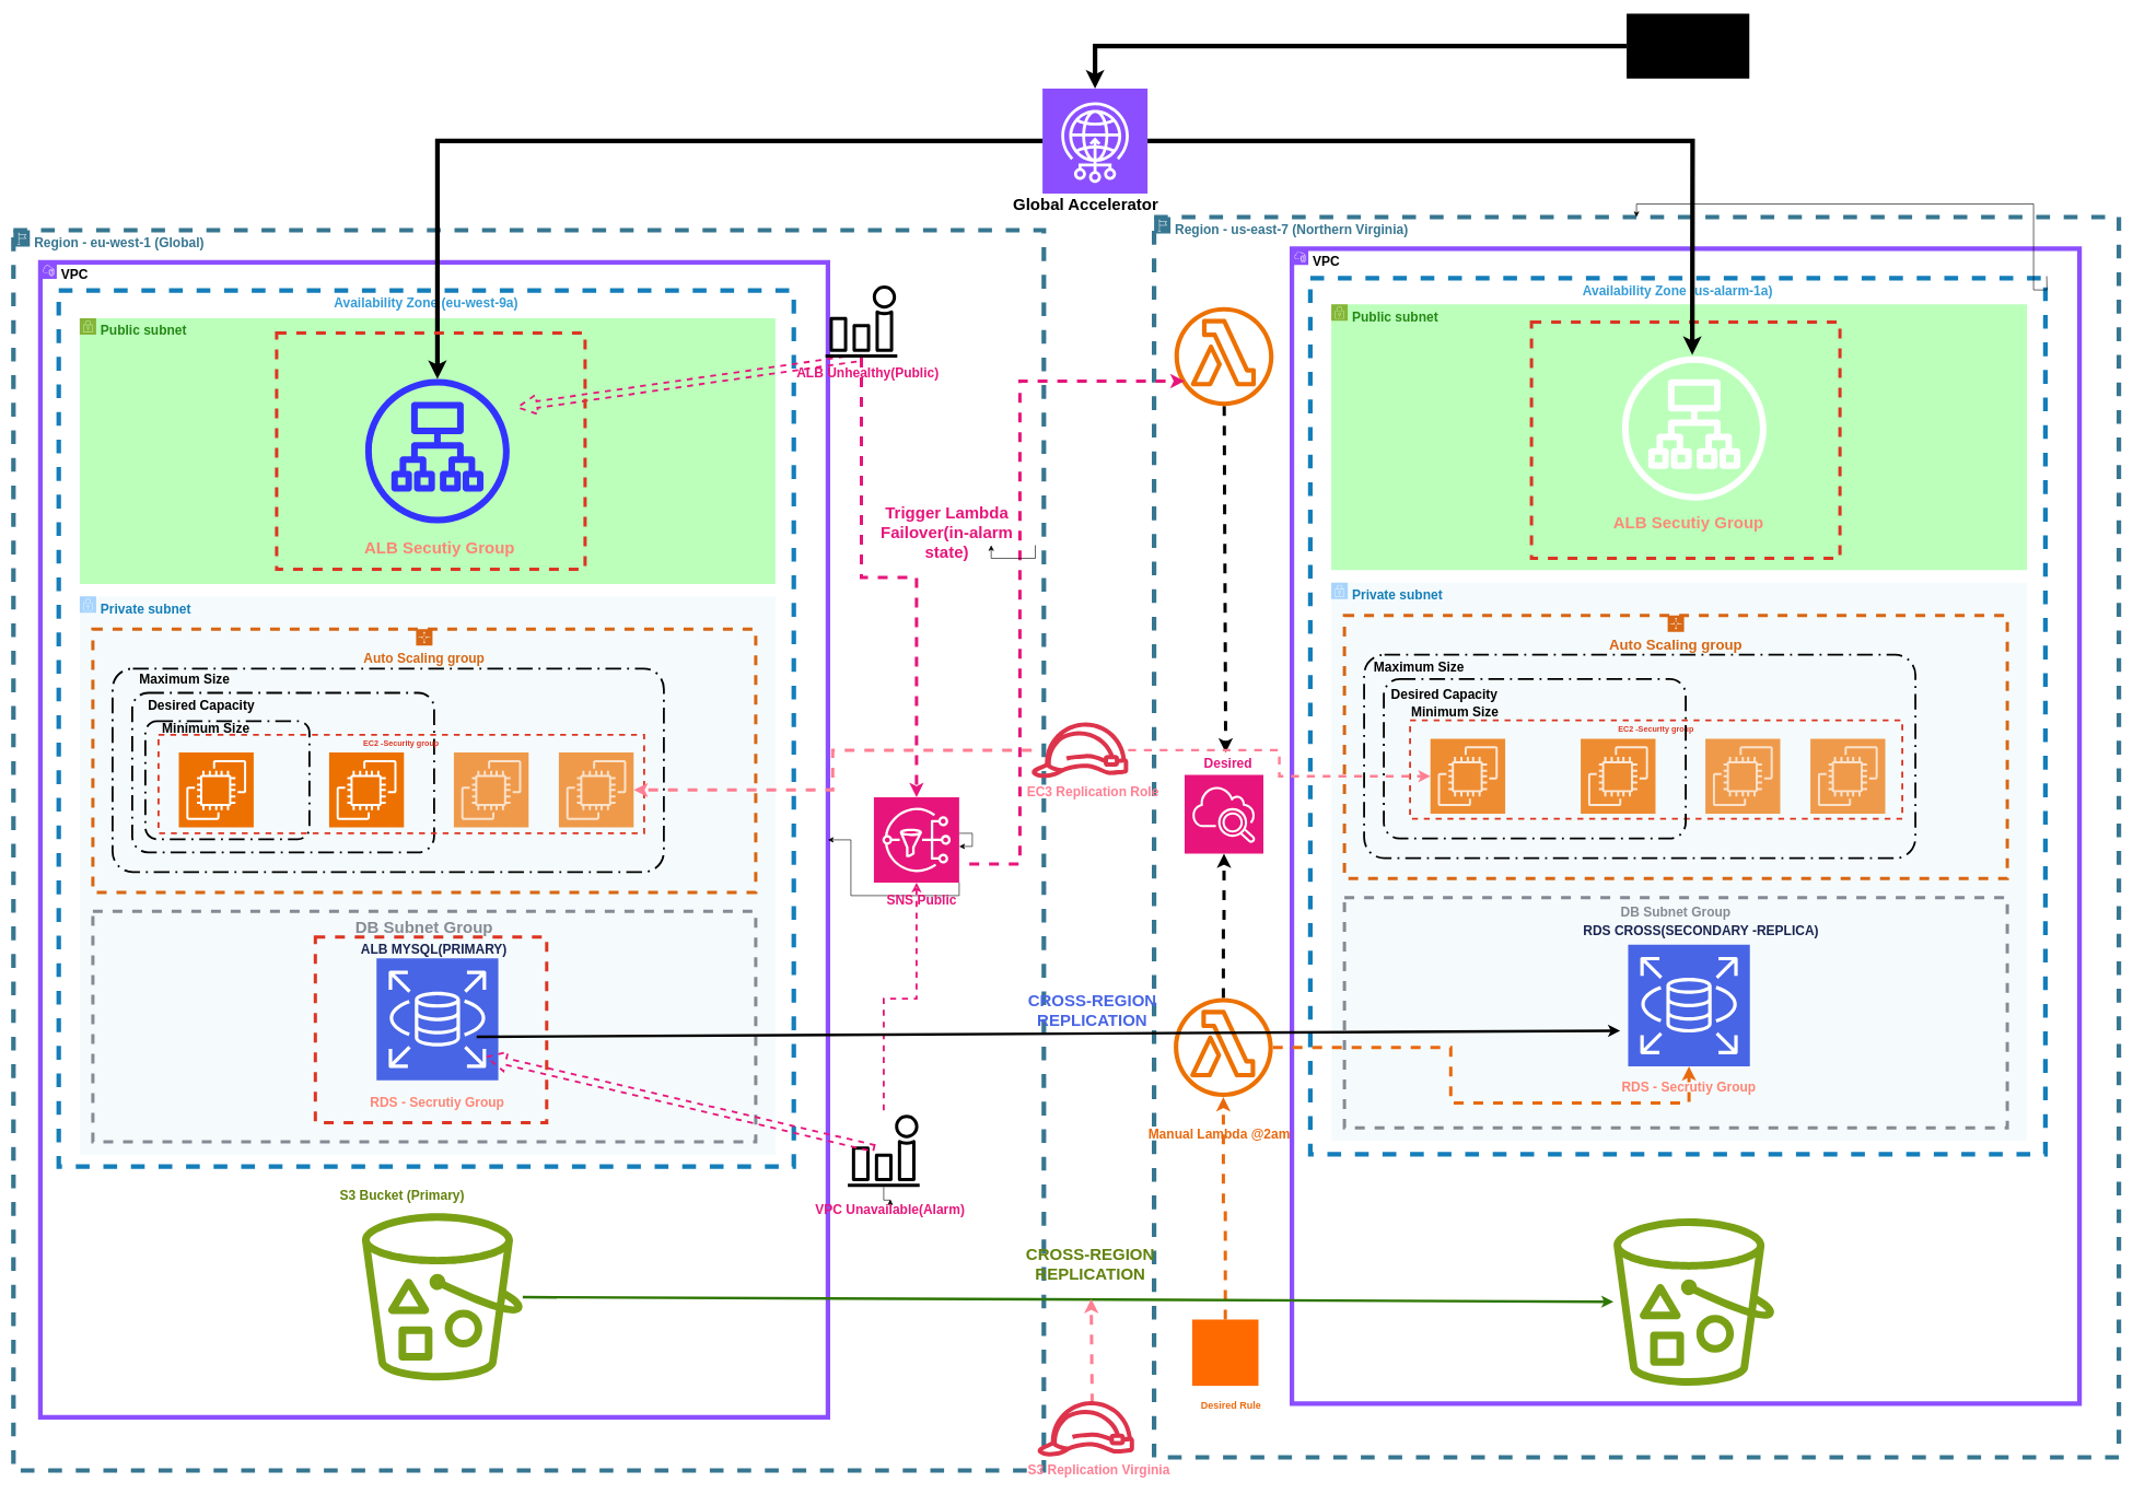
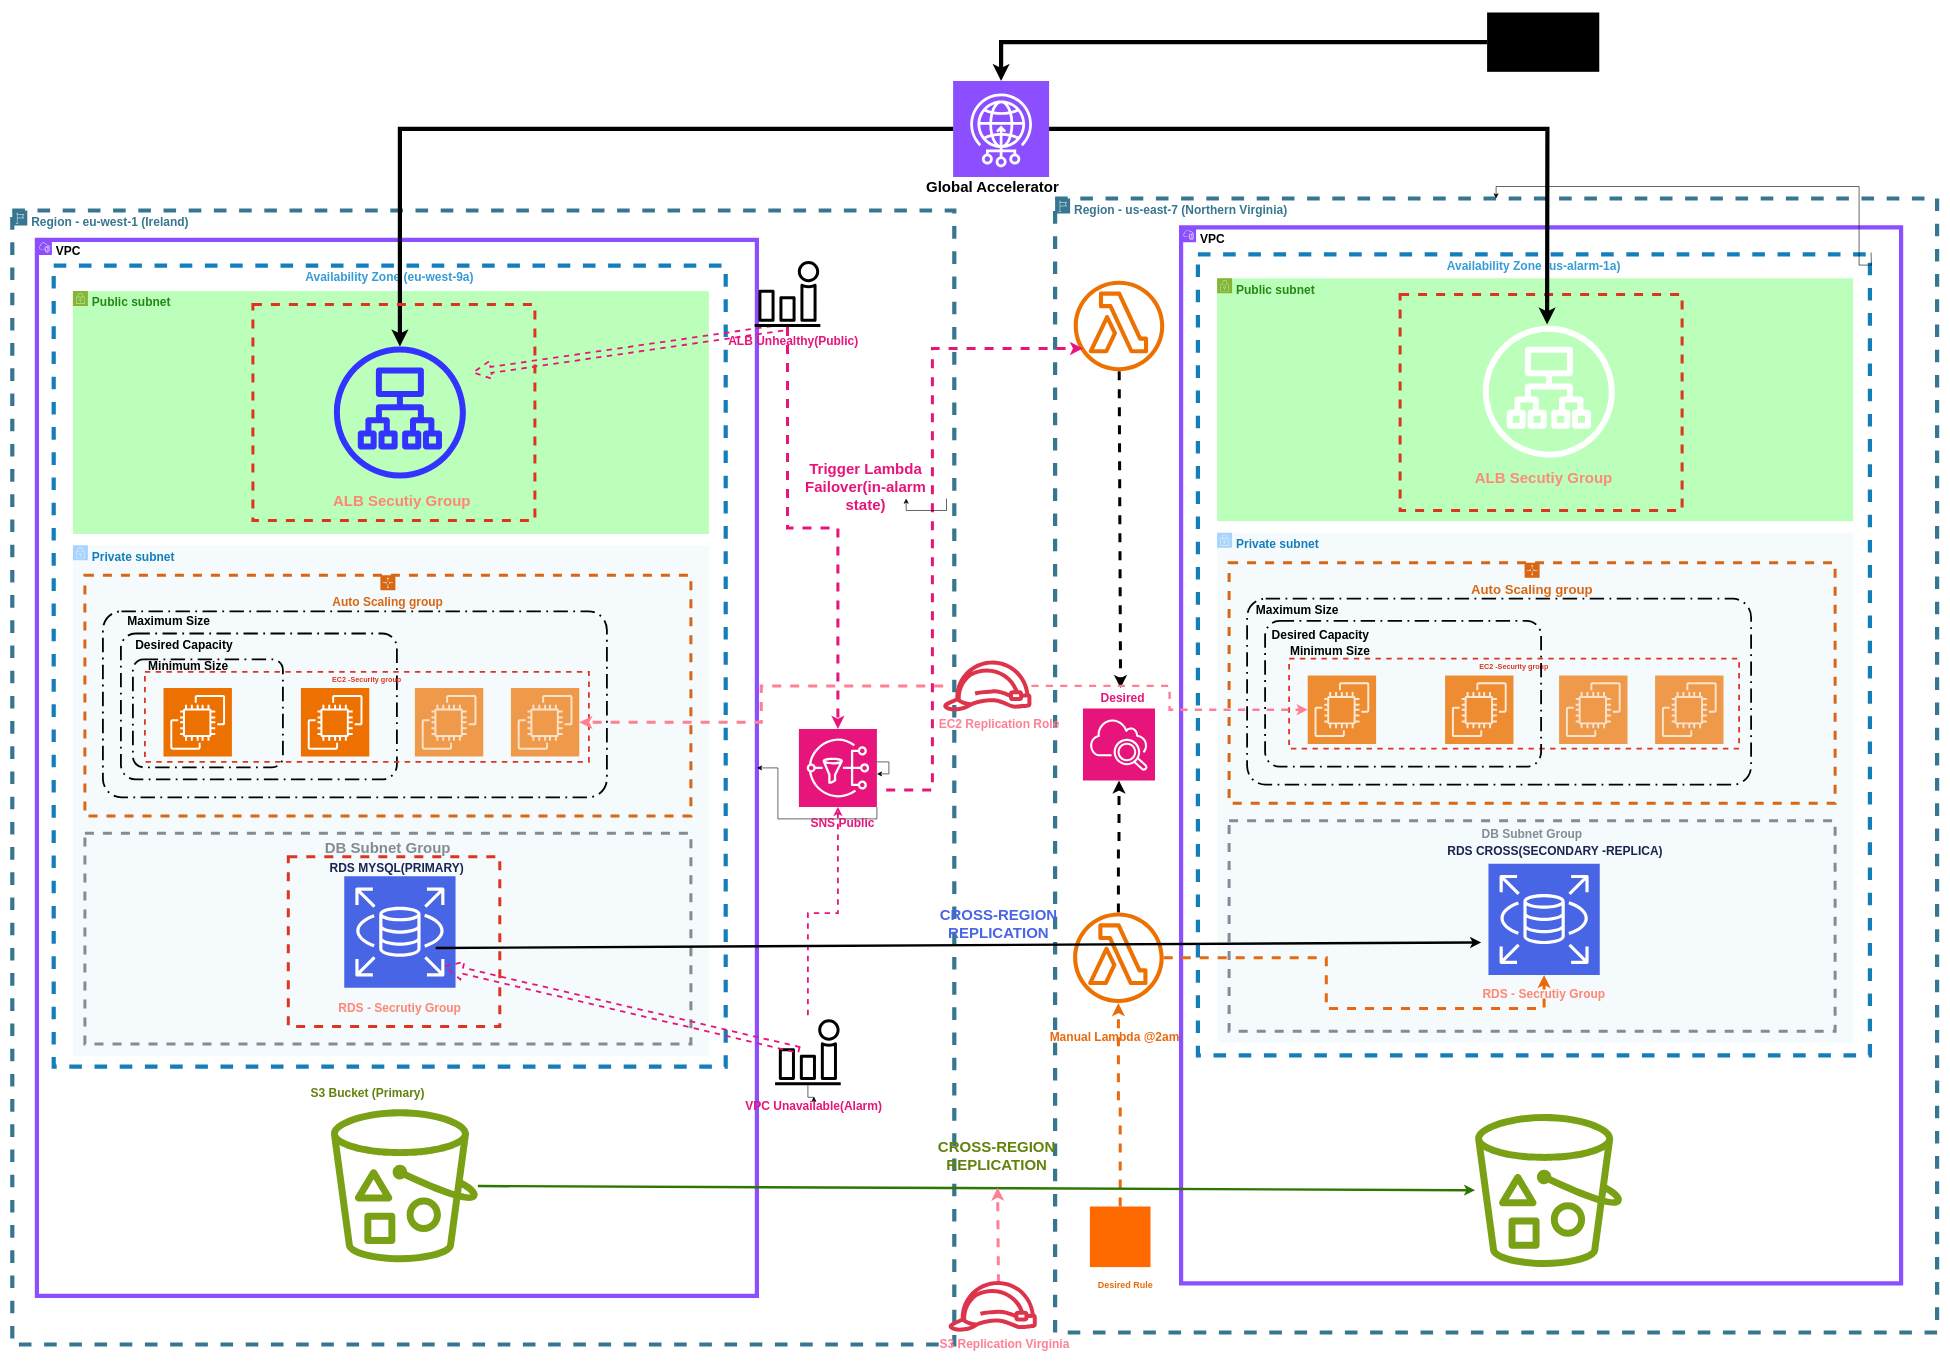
- <mxCell id="40" value="&lt;b&gt;&lt;font style=&quot;font-size: 20px; color: light-dark(rgb(55, 118, 144), rgb(55, 118, 144));&quot;&gt;Region - eu-west-1 (Global)&lt;/font&gt;&lt;/b&gt;" style="points=[[0,0],[0.25,0],[0.5,0],[0.75,0],[1,0],[1,0.25],[1,0.5],[1,0.75],[1,1],[0.75,1],[0.5,1],[0.25,1],[0,1],[0,0.75],[0,0.5],[0,0.25]];outlineConnect=0;gradientColor=none;html=1;whiteSpace=wrap;fontSize=12;fontStyle=0;container=1;pointerEvents=0;collapsible=0;recursiveResize=0;shape=mxgraph.aws4.group;grIcon=mxgraph.aws4.group_region;strokeColor=light-dark(#377690,#377690);fillColor=none;verticalAlign=top;align=left;spacingLeft=30;fontColor=#147EBA;dashed=1;strokeWidth=7;" parent="1" vertex="1"><mxGeometry x="20" y="350" width="1570" height="1890" as="geometry" /></mxCell>
+ <mxCell id="40" value="&lt;b&gt;&lt;font style=&quot;font-size: 20px; color: light-dark(rgb(55, 118, 144), rgb(55, 118, 144));&quot;&gt;Region - eu-west-1 (Ireland)&lt;/font&gt;&lt;/b&gt;" style="points=[[0,0],[0.25,0],[0.5,0],[0.75,0],[1,0],[1,0.25],[1,0.5],[1,0.75],[1,1],[0.75,1],[0.5,1],[0.25,1],[0,1],[0,0.75],[0,0.5],[0,0.25]];outlineConnect=0;gradientColor=none;html=1;whiteSpace=wrap;fontSize=12;fontStyle=0;container=1;pointerEvents=0;collapsible=0;recursiveResize=0;shape=mxgraph.aws4.group;grIcon=mxgraph.aws4.group_region;strokeColor=light-dark(#377690,#377690);fillColor=none;verticalAlign=top;align=left;spacingLeft=30;fontColor=#147EBA;dashed=1;strokeWidth=7;" parent="1" vertex="1"><mxGeometry x="20" y="350" width="1570" height="1890" as="geometry" /></mxCell>
- <mxCell id="96" value="&lt;font style=&quot;font-size: 20px; color: light-dark(rgb(255, 127, 147), rgb(255, 127, 147));&quot;&gt;&lt;b style=&quot;&quot;&gt;EC3 Replication Role&lt;/b&gt;&lt;/font&gt;" style="text;html=1;align=center;verticalAlign=middle;whiteSpace=wrap;rounded=0;" parent="94" vertex="1"><mxGeometry y="90" width="350" height="30" as="geometry" /></mxCell>
+ <mxCell id="96" value="&lt;font style=&quot;font-size: 20px; color: light-dark(rgb(255, 127, 147), rgb(255, 127, 147));&quot;&gt;&lt;b style=&quot;&quot;&gt;EC2 Replication Role&lt;/b&gt;&lt;/font&gt;" style="text;html=1;align=center;verticalAlign=middle;whiteSpace=wrap;rounded=0;" parent="94" vertex="1"><mxGeometry y="90" width="350" height="30" as="geometry" /></mxCell>
- <mxCell id="60" value="&lt;b style=&quot;&quot;&gt;&lt;font style=&quot;color: light-dark(rgb(25, 36, 81), rgb(25, 36, 81)); font-size: 20px;&quot;&gt;ALB MYSQL(PRIMARY)&lt;/font&gt;&lt;/b&gt;" style="text;html=1;align=center;verticalAlign=middle;whiteSpace=wrap;rounded=0;" parent="41" vertex="1"><mxGeometry x="430" y="1040" width="340" height="11.5" as="geometry" /></mxCell>
+ <mxCell id="60" value="&lt;b style=&quot;&quot;&gt;&lt;font style=&quot;color: light-dark(rgb(25, 36, 81), rgb(25, 36, 81)); font-size: 20px;&quot;&gt;RDS MYSQL(PRIMARY)&lt;/font&gt;&lt;/b&gt;" style="text;html=1;align=center;verticalAlign=middle;whiteSpace=wrap;rounded=0;" parent="41" vertex="1"><mxGeometry x="430" y="1040" width="340" height="11.5" as="geometry" /></mxCell>
